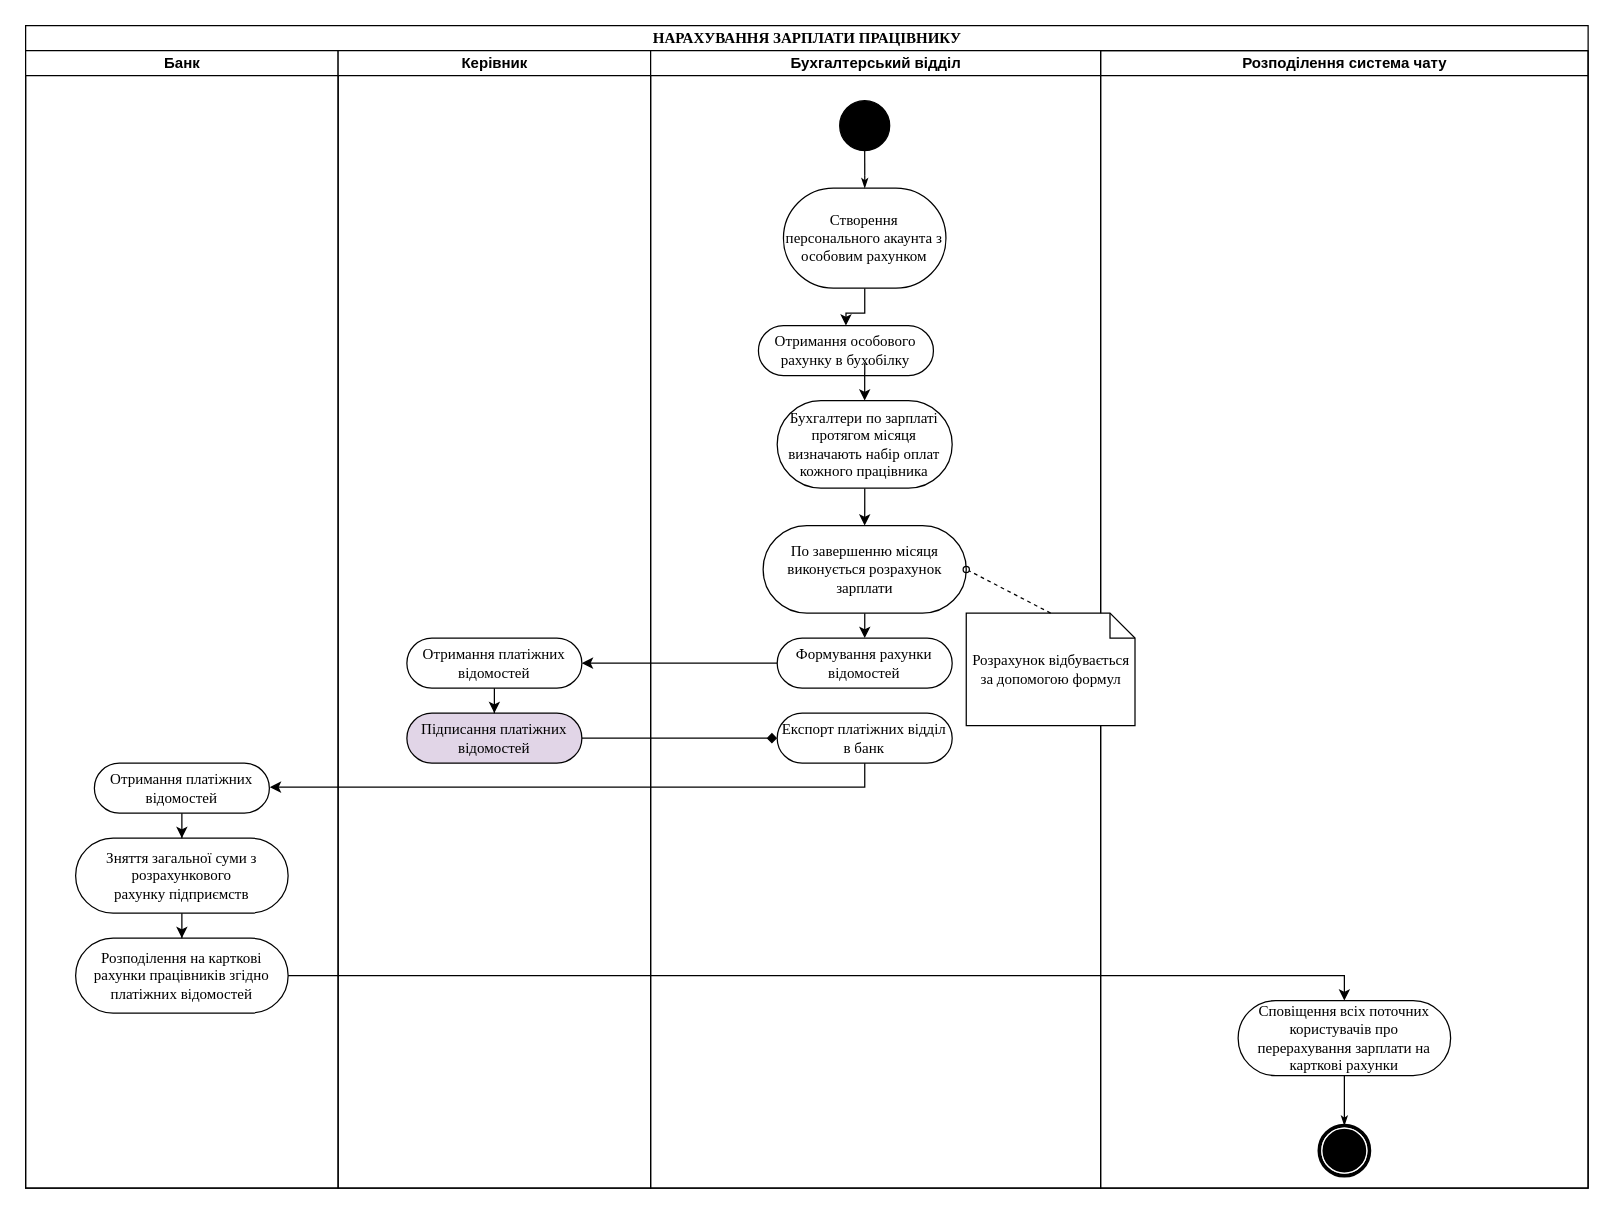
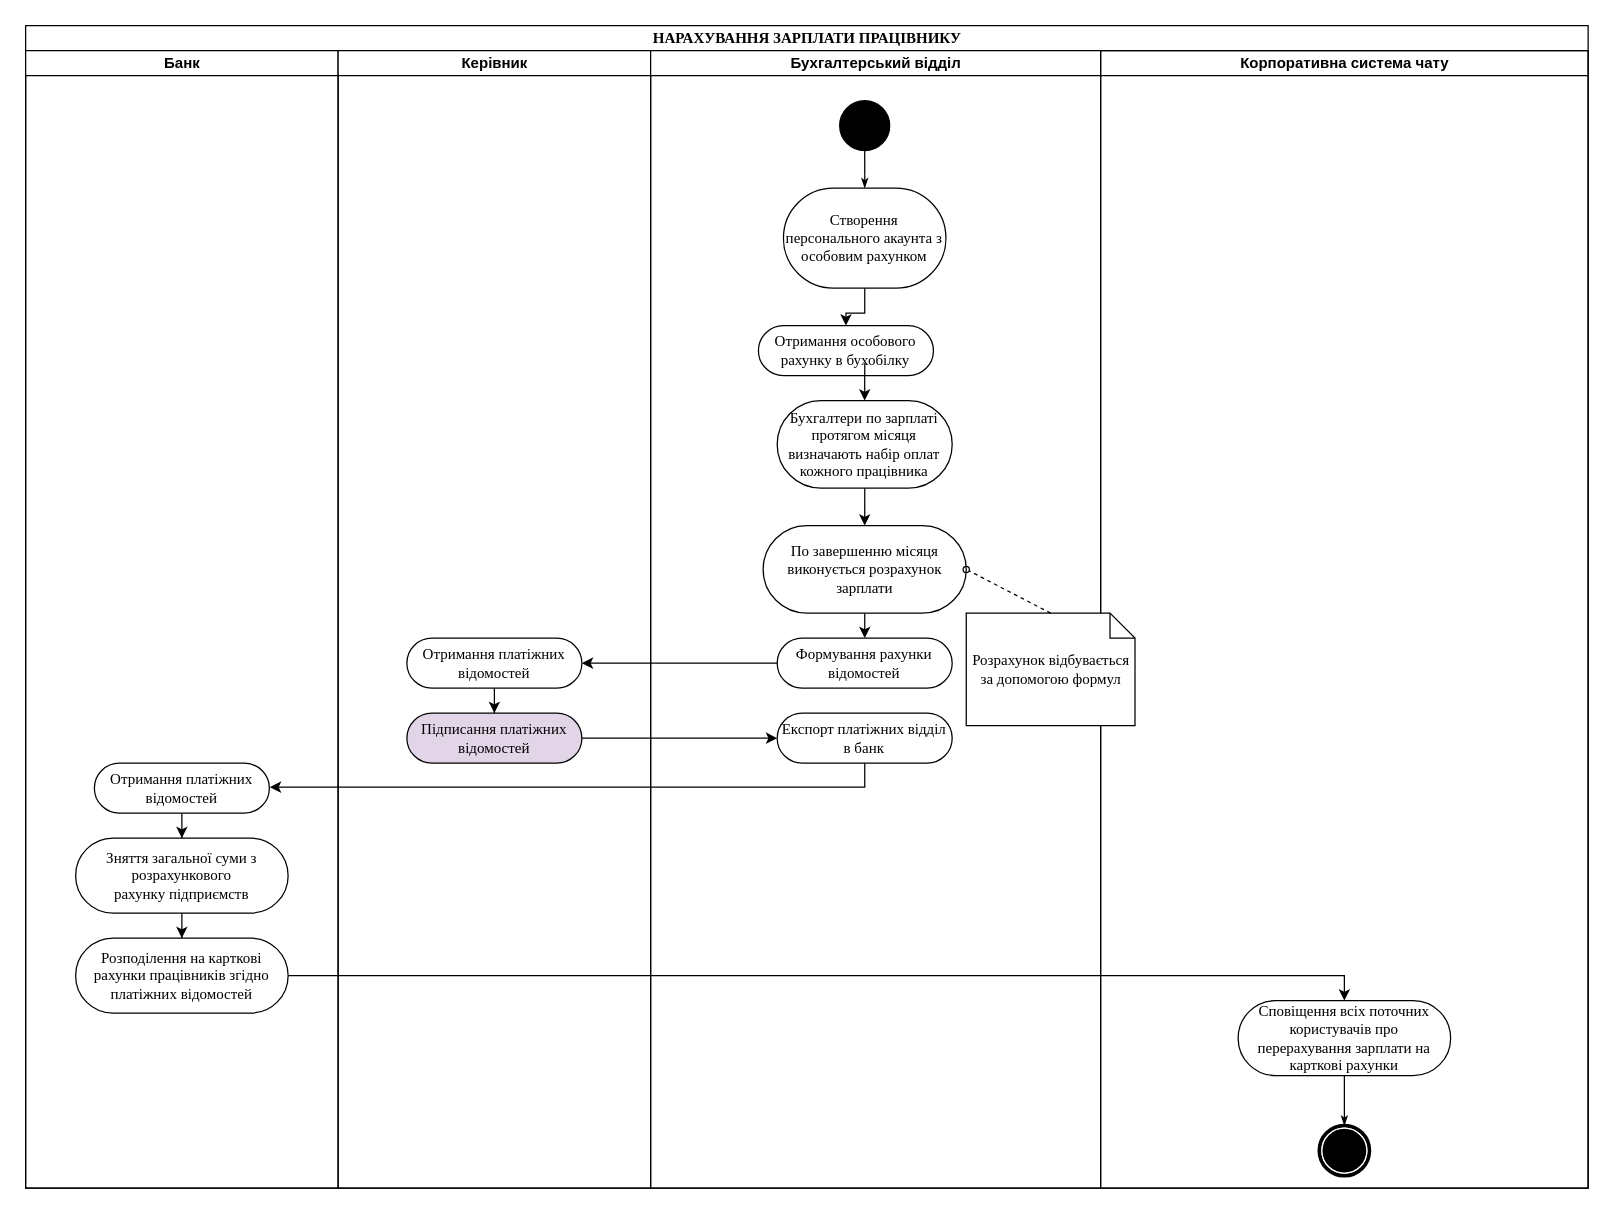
- <mxCell id="2" value="Розподілення система чату" style="swimlane;html=1;startSize=20;" vertex="1" parent="1"><mxGeometry x="880" y="40" width="390" height="910" as="geometry" /></mxCell>
+ <mxCell id="2" value="Корпоративна система чату" style="swimlane;html=1;startSize=20;" vertex="1" parent="1"><mxGeometry x="880" y="40" width="390" height="910" as="geometry" /></mxCell>
- <mxCell id="29" style="edgeStyle=orthogonalEdgeStyle;rounded=0;orthogonalLoop=1;jettySize=auto;html=1;entryX=0;entryY=0.5;entryDx=0;entryDy=0;endArrow=diamond;" edge="1" parent="9" source="17" target="27"><mxGeometry relative="1" as="geometry" /></mxCell>
+ <mxCell id="29" style="edgeStyle=orthogonalEdgeStyle;rounded=0;orthogonalLoop=1;jettySize=auto;html=1;entryX=0;entryY=0.5;entryDx=0;entryDy=0;" edge="1" parent="9" source="17" target="27"><mxGeometry relative="1" as="geometry" /></mxCell>
